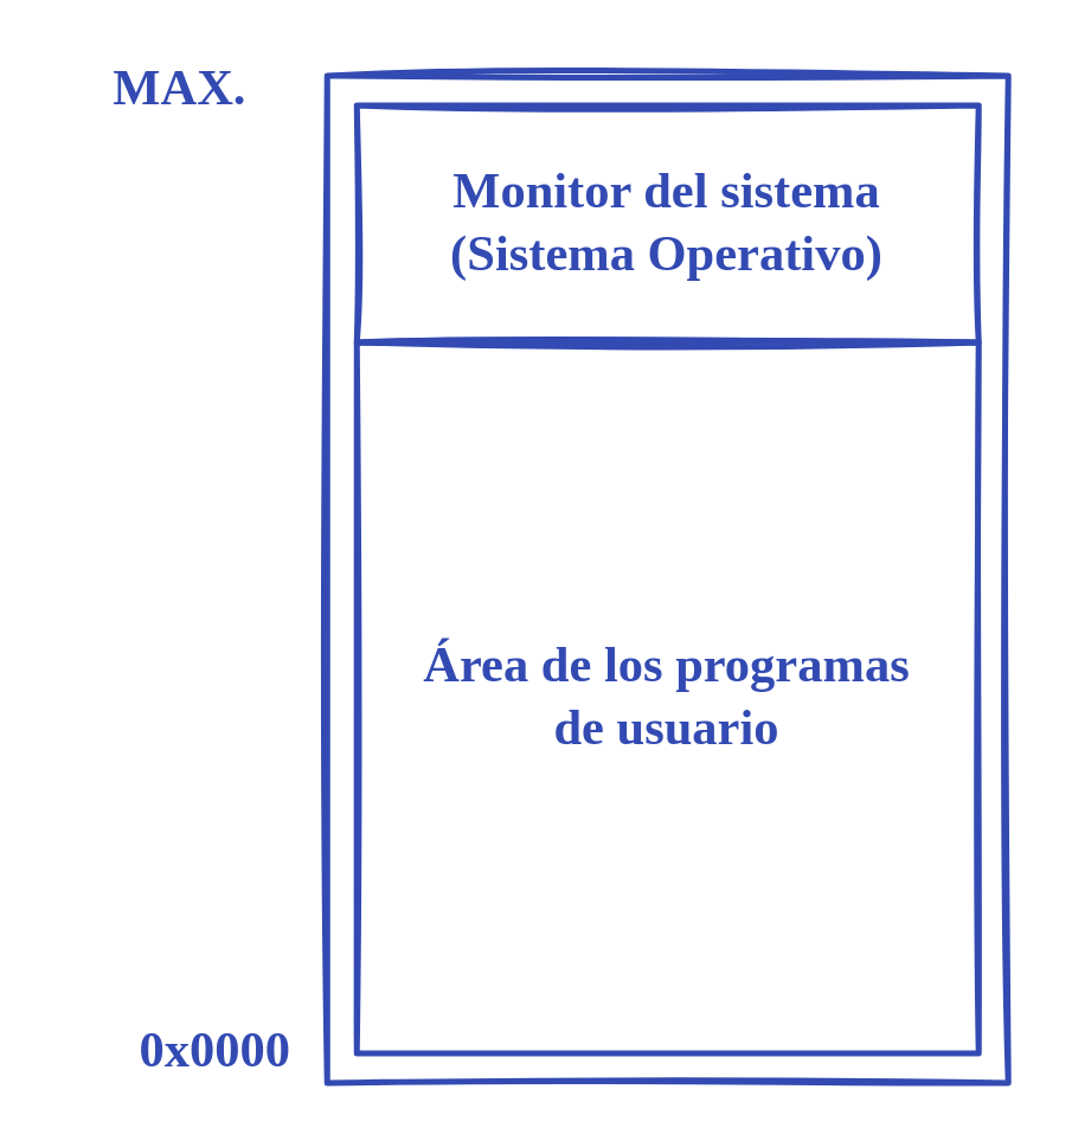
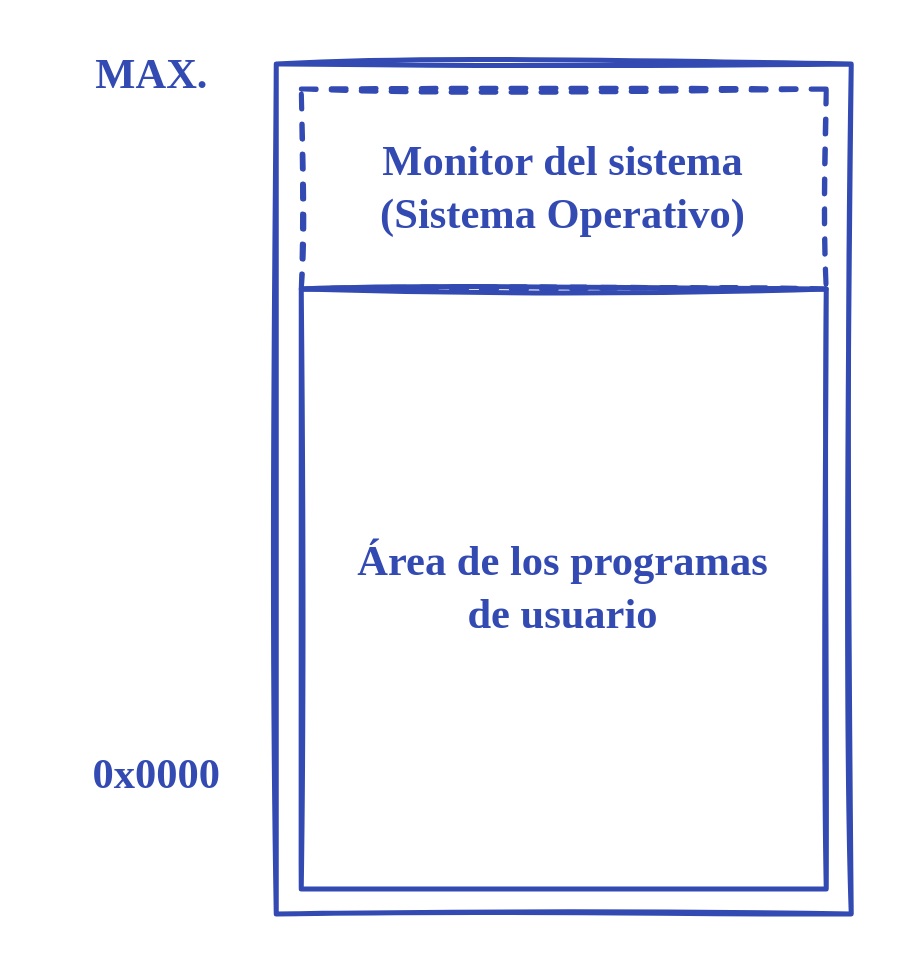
- <mxCell id="3" value="&lt;b&gt;Monitor del sistema&lt;br&gt;(Sistema Operativo)&lt;/b&gt;" style="rounded=0;whiteSpace=wrap;html=1;shadow=0;sketch=1;strokeWidth=2;fillColor=none;fontFamily=Ink Free;fontSize=17;spacing=20;fontSource=https%3A%2F%2Full-esit-sistemas-operativos.github.io%2Fssoo-apuntes%2Ffonts%2FInkFree.woff;strokeColor=#324AB2;fontColor=#324AB2;" parent="1" vertex="1"><mxGeometry x="120" y="35" width="210" height="80" as="geometry" /></mxCell>
+ <mxCell id="3" value="&lt;b&gt;Monitor del sistema&lt;br&gt;(Sistema Operativo)&lt;/b&gt;" style="rounded=0;whiteSpace=wrap;html=1;shadow=0;sketch=1;strokeWidth=2;fillColor=none;fontFamily=Ink Free;fontSize=17;spacing=20;fontSource=https%3A%2F%2Full-esit-sistemas-operativos.github.io%2Fssoo-apuntes%2Ffonts%2FInkFree.woff;strokeColor=#324AB2;fontColor=#324AB2;dashed=1;" parent="1" vertex="1"><mxGeometry x="120" y="35" width="210" height="80" as="geometry" /></mxCell>
- <mxCell id="5" value="0x0000" style="text;html=1;strokeColor=none;fillColor=none;align=right;verticalAlign=middle;whiteSpace=wrap;rounded=0;shadow=0;sketch=1;fontFamily=Ink Free;fontSize=17;fontStyle=1;spacingRight=10;fontColor=#324AB2;" parent="1" vertex="1"><mxGeometry x="35" y="345" width="75" height="20" as="geometry" /></mxCell>
+ <mxCell id="5" value="0x0000" style="text;html=1;strokeColor=none;fillColor=none;align=right;verticalAlign=middle;whiteSpace=wrap;rounded=0;shadow=0;sketch=1;fontFamily=Ink Free;fontSize=17;fontStyle=1;spacingRight=10;fontColor=#324AB2;" parent="1" vertex="1"><mxGeometry x="25" y="300" width="75" height="20" as="geometry" /></mxCell>
